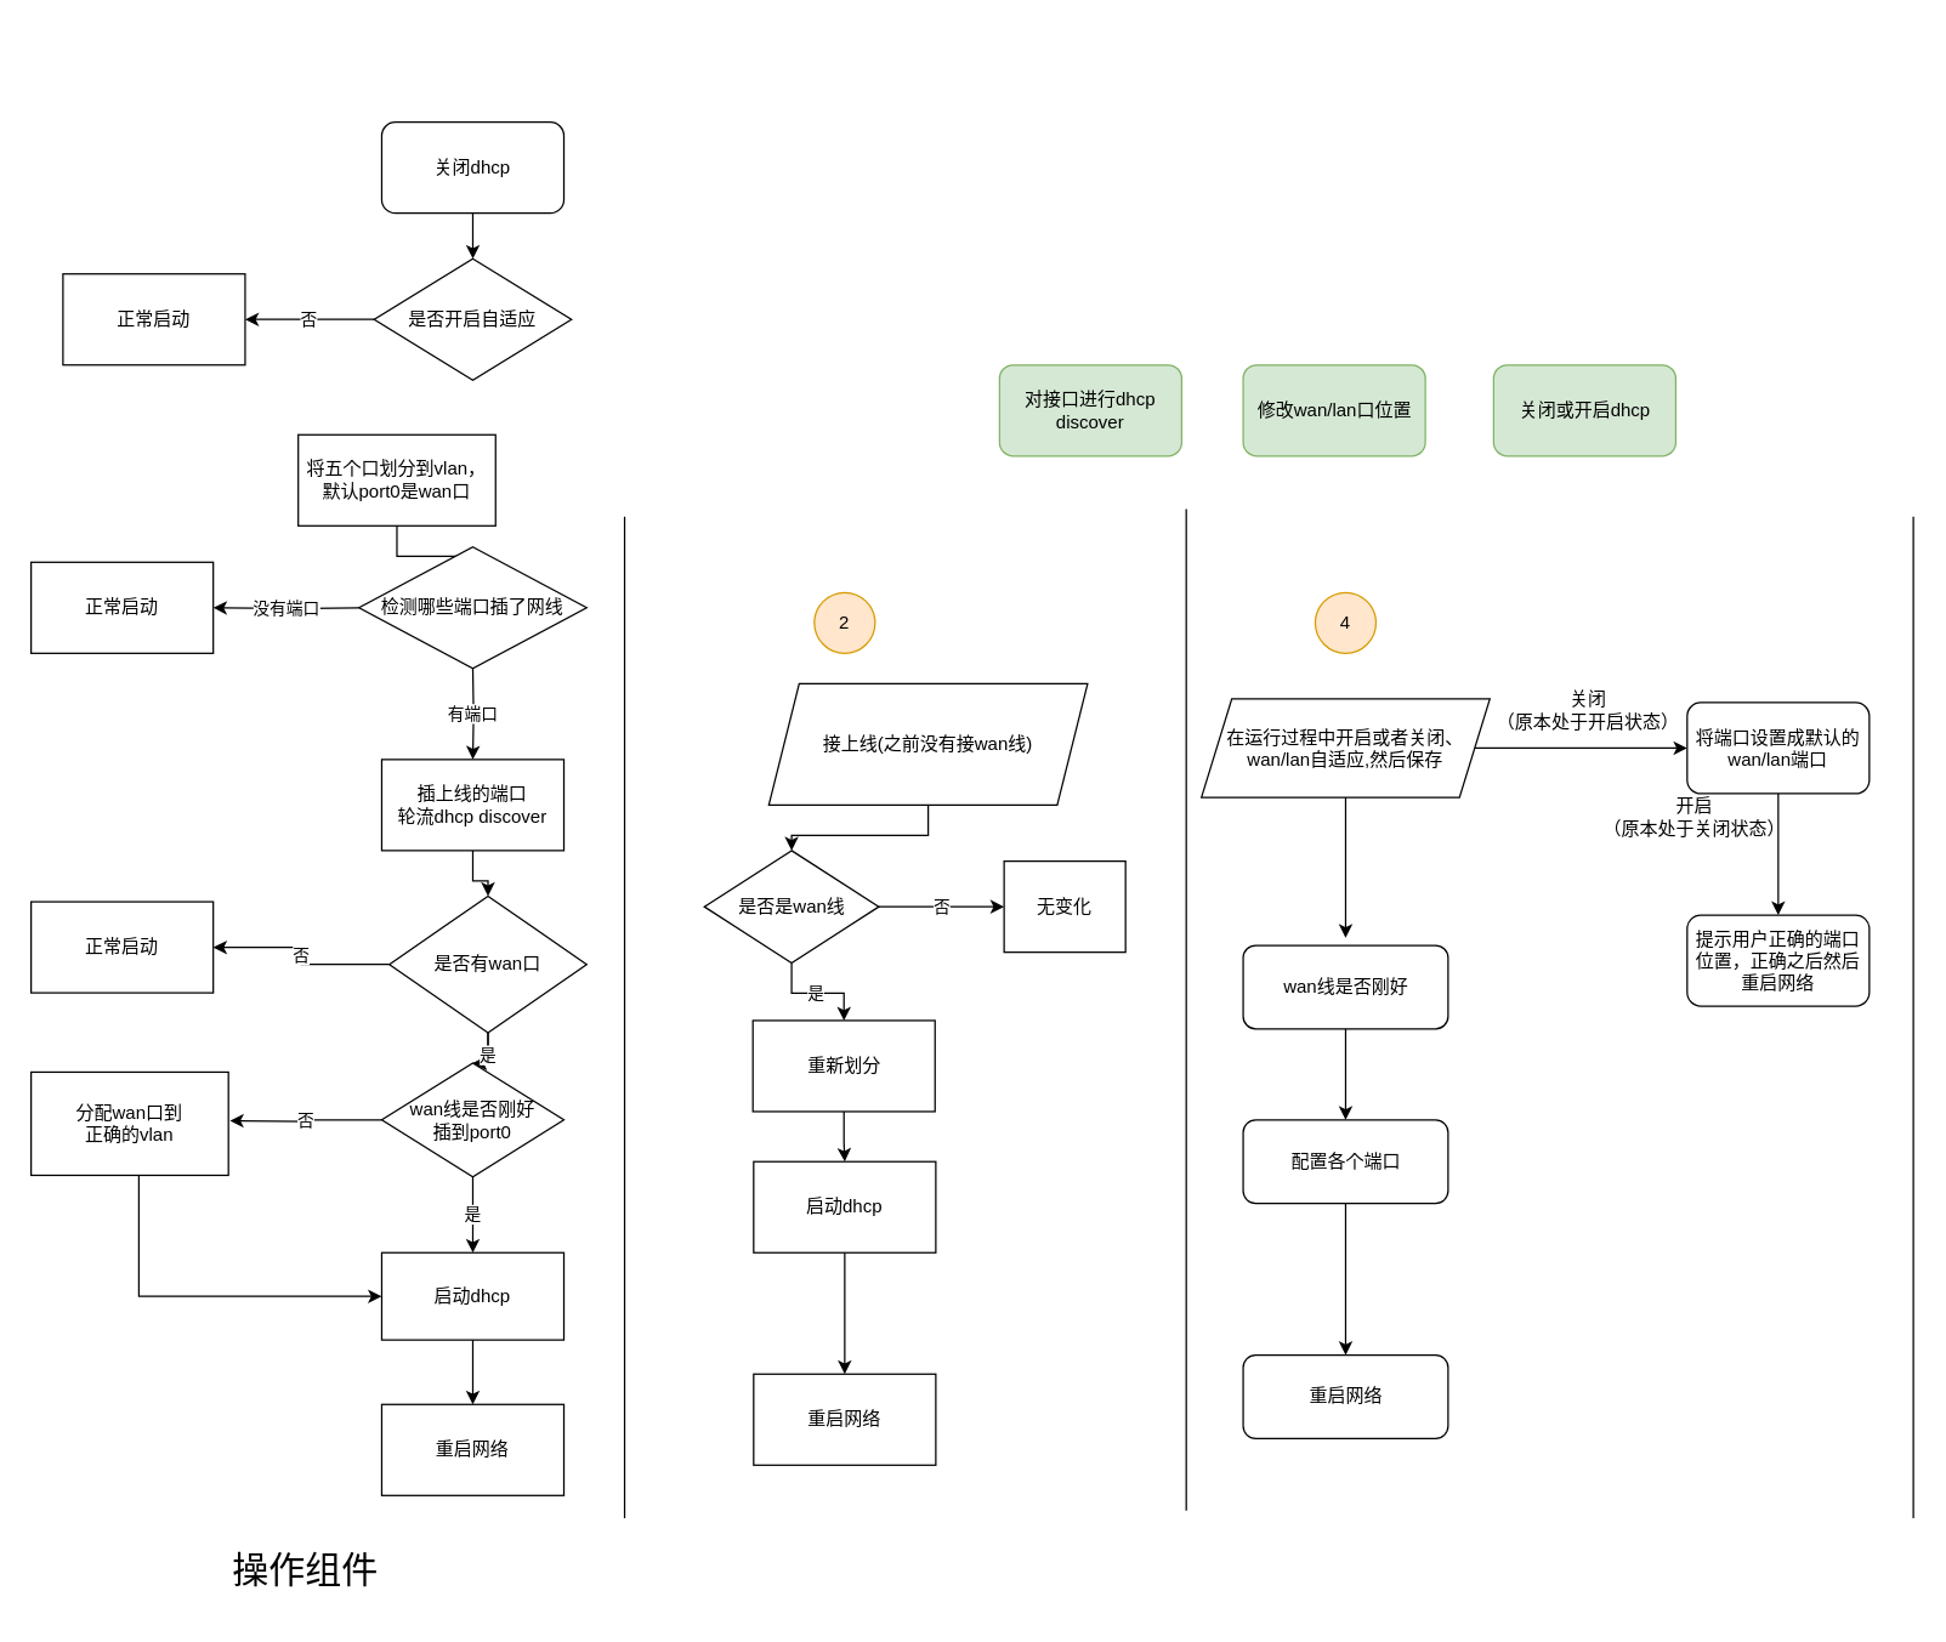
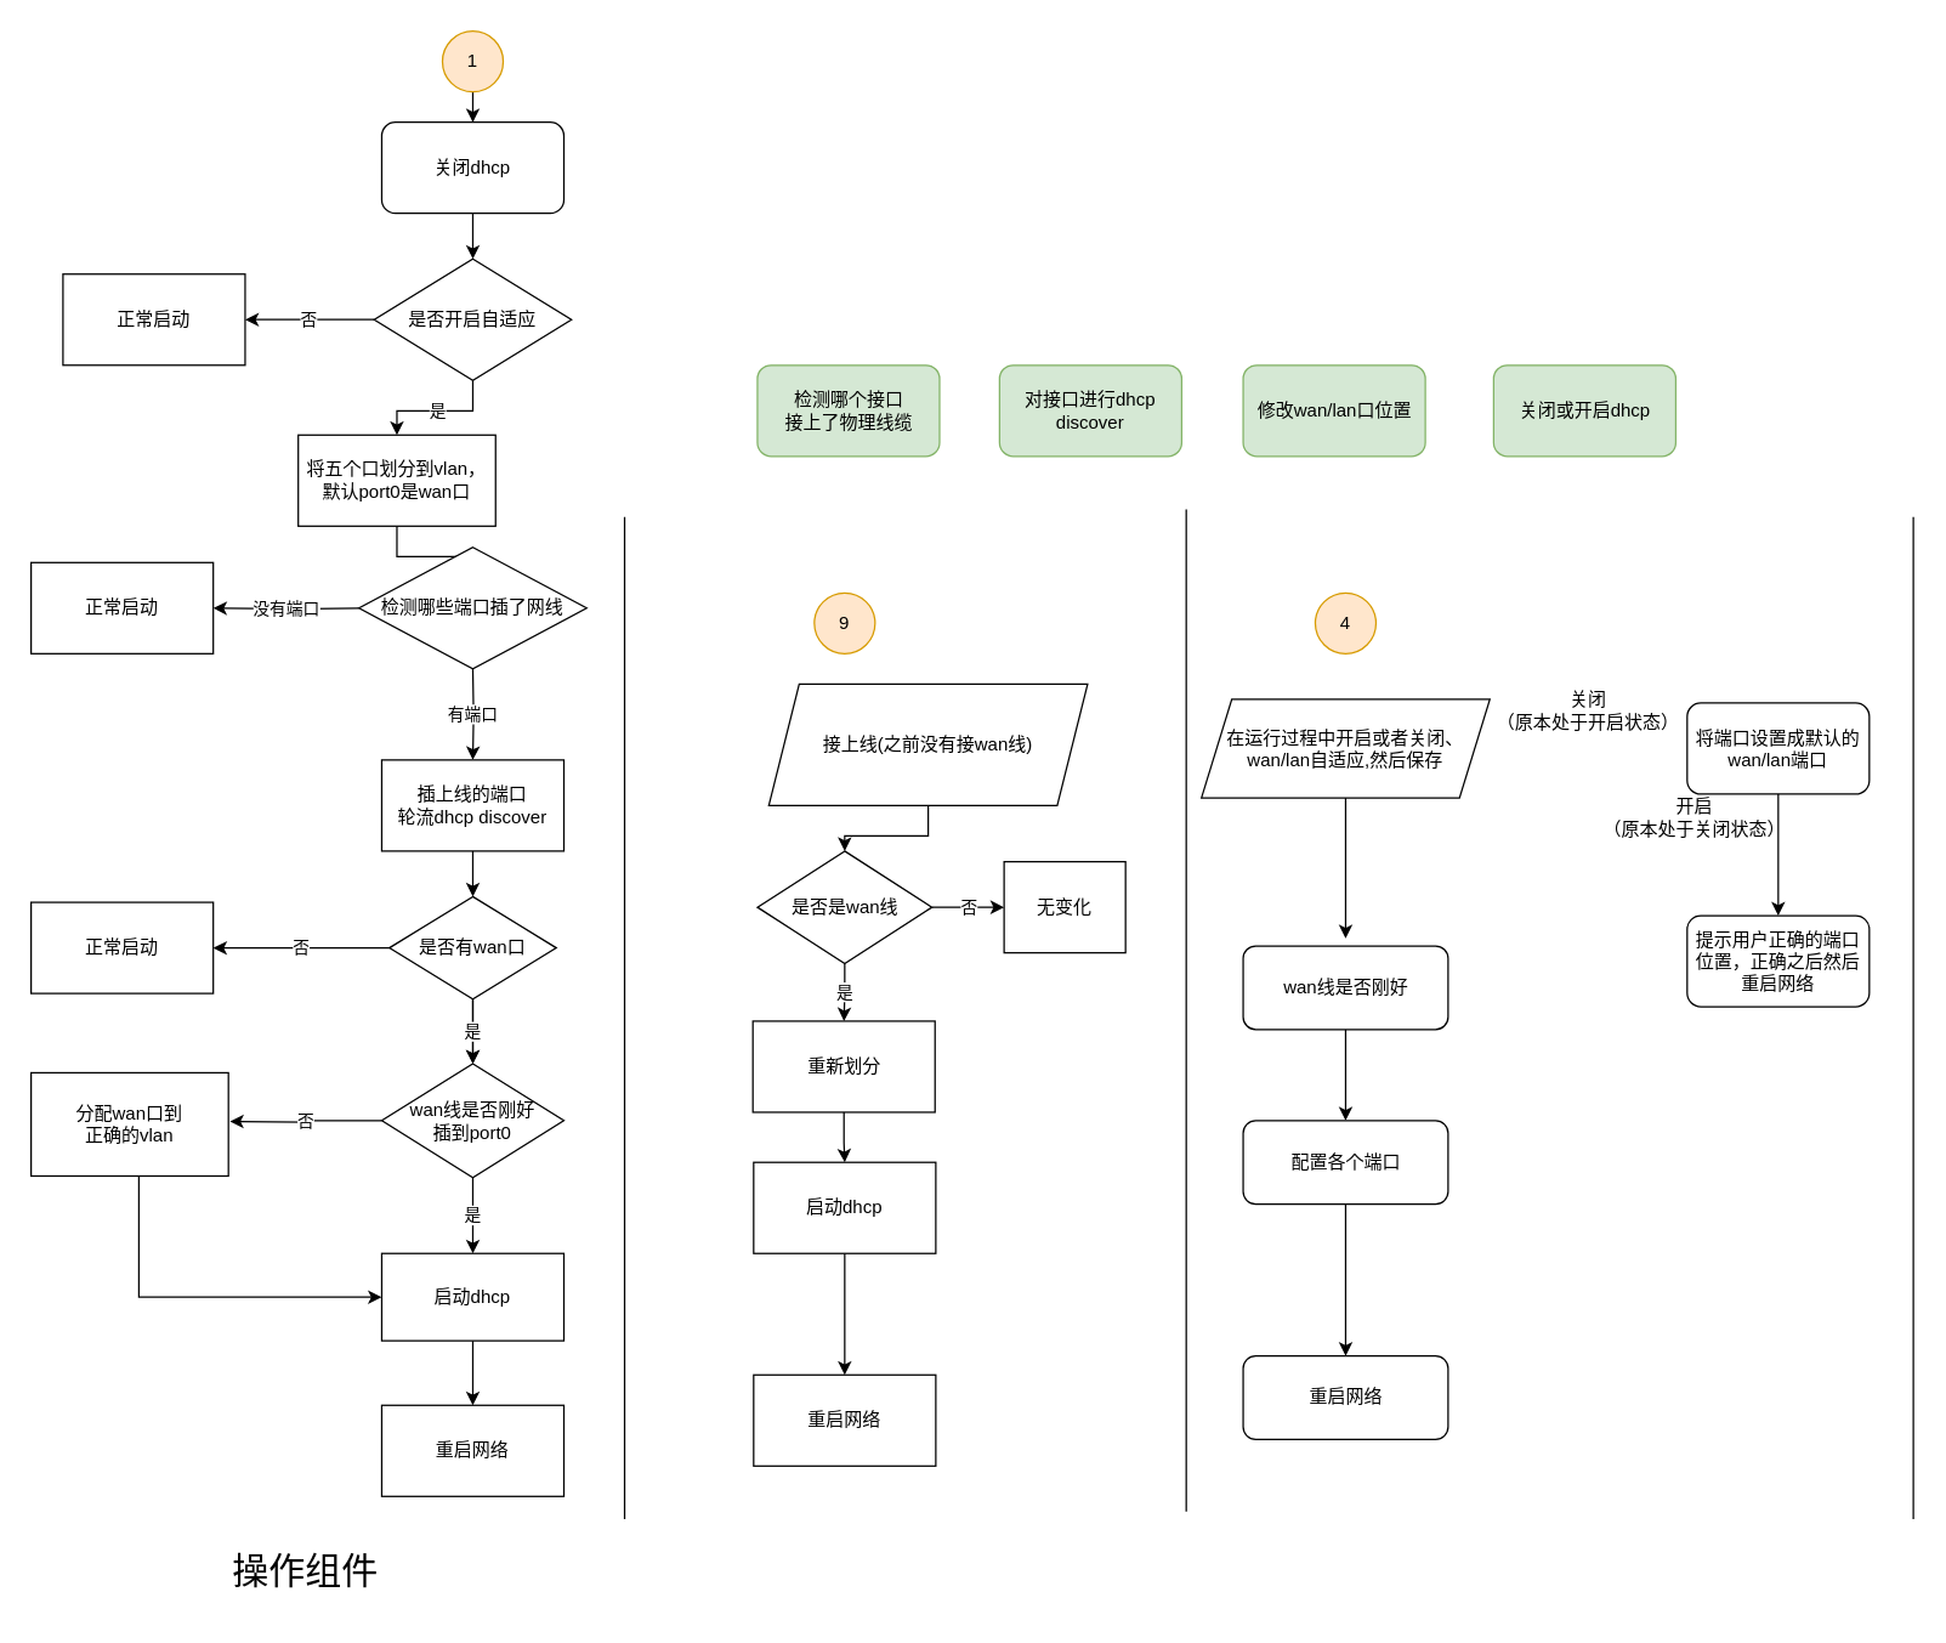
+ <mxCell id="18" value="1" style="ellipse;whiteSpace=wrap;html=1;aspect=fixed;fillColor=#ffe6cc;strokeColor=#d79b00;" parent="1" vertex="1"><mxGeometry x="291" y="20" width="40" height="40" as="geometry" /></mxCell>
+ <mxCell id="17" value="" style="edgeStyle=orthogonalEdgeStyle;rounded=0;orthogonalLoop=1;jettySize=auto;html=1;" edge="1" parent="1" source="18" target="30"><mxGeometry relative="1" as="geometry" /></mxCell>
+ <mxCell id="32" value="是" style="edgeStyle=orthogonalEdgeStyle;rounded=0;orthogonalLoop=1;jettySize=auto;html=1;" edge="1" parent="1" source="33" target="36"><mxGeometry relative="1" as="geometry" /></mxCell>
+ <mxCell id="25" value="检测哪个接口&lt;br&gt;接上了物理线缆" style="rounded=1;whiteSpace=wrap;html=1;fillColor=#d5e8d4;strokeColor=#82b366;" vertex="1" parent="1"><mxGeometry x="498.5" y="240" width="120" height="60" as="geometry" /></mxCell>
- <mxCell id="19" value="2" style="ellipse;whiteSpace=wrap;html=1;aspect=fixed;fillColor=#ffe6cc;strokeColor=#d79b00;" parent="1" vertex="1"><mxGeometry x="536" y="390" width="40" height="40" as="geometry" /></mxCell>
+ <mxCell id="19" value="9" style="ellipse;whiteSpace=wrap;html=1;aspect=fixed;fillColor=#ffe6cc;strokeColor=#d79b00;" parent="1" vertex="1"><mxGeometry x="536" y="390" width="40" height="40" as="geometry" /></mxCell>
- <mxCell id="5" style="edgeStyle=orthogonalEdgeStyle;rounded=0;orthogonalLoop=1;jettySize=auto;html=1;" parent="1" source="6" target="11" edge="1"><mxGeometry relative="1" as="geometry" /></mxCell>
- <mxCell id="58" value="是否是wan线" style="rhombus;whiteSpace=wrap;html=1;" vertex="1" parent="1"><mxGeometry x="463.5" y="560" width="115" height="74" as="geometry" /></mxCell>
+ <mxCell id="58" value="是否是wan线" style="rhombus;whiteSpace=wrap;html=1;" vertex="1" parent="1"><mxGeometry x="498.5" y="560" width="115" height="74" as="geometry" /></mxCell>
- <mxCell id="54" value="是否有wan口" style="rhombus;whiteSpace=wrap;html=1;" vertex="1" parent="1"><mxGeometry x="256" y="590" width="130" height="90" as="geometry" /></mxCell>
+ <mxCell id="54" value="是否有wan口" style="rhombus;whiteSpace=wrap;html=1;" vertex="1" parent="1"><mxGeometry x="256" y="590" width="110" height="67.5" as="geometry" /></mxCell>
